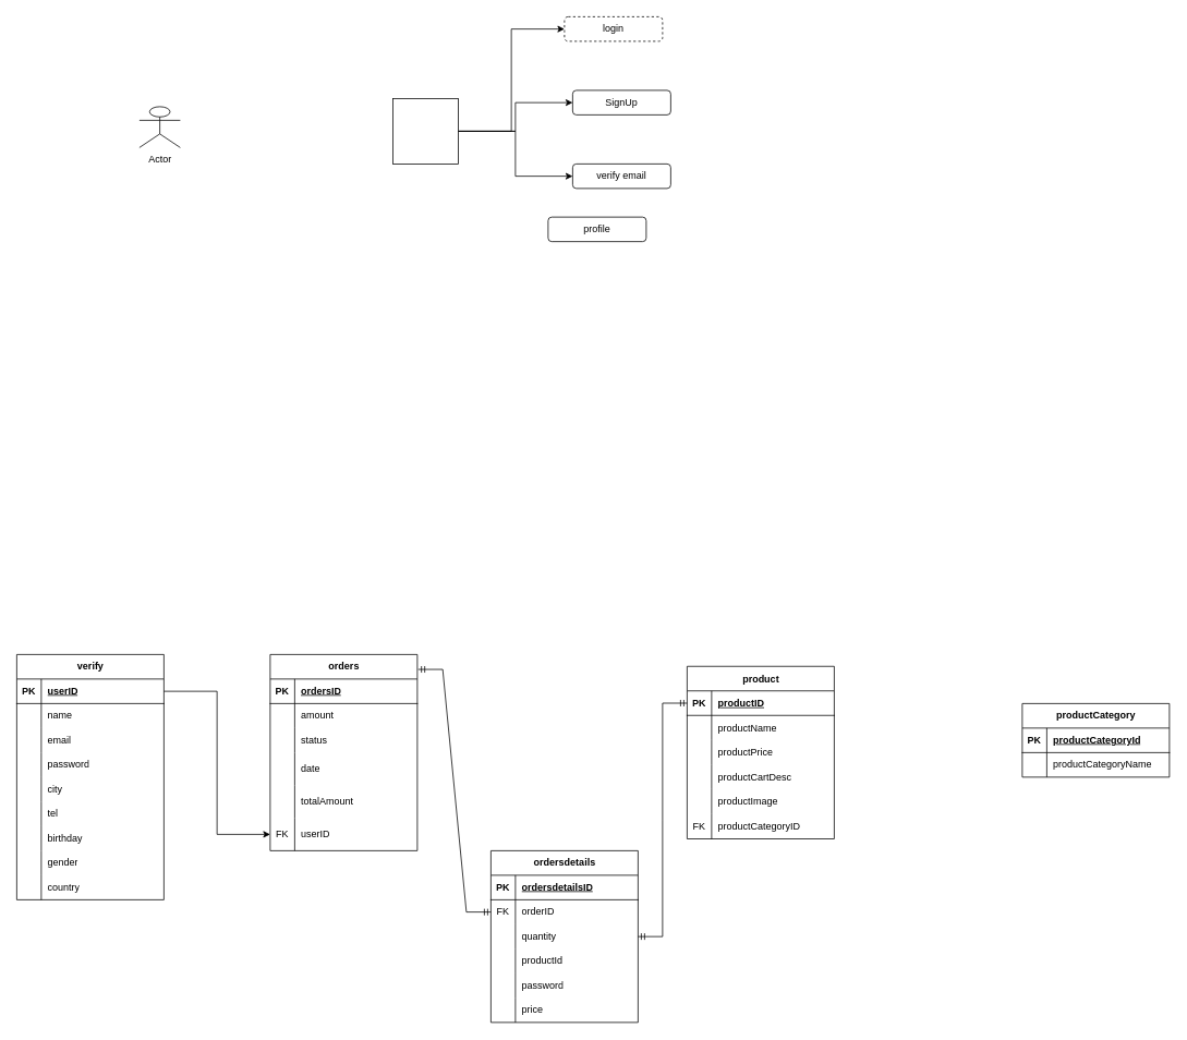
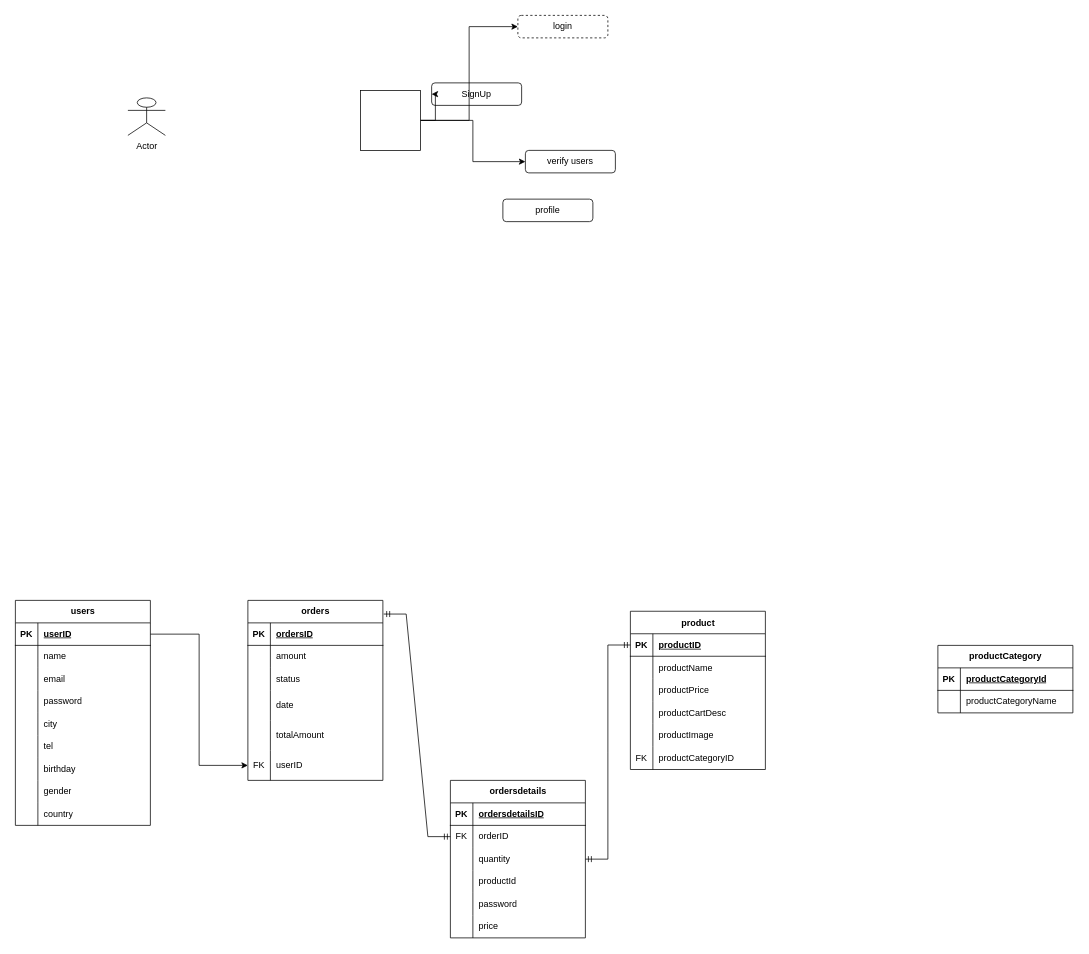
- <mxCell id="4" value="SignUp" style="rounded=1;whiteSpace=wrap;html=1;" vertex="1" parent="1"><mxGeometry y="110" width="120" height="30" as="geometry" x="700" /></mxCell>
+ <mxCell id="4" value="SignUp" style="rounded=1;whiteSpace=wrap;html=1;" vertex="1" parent="1"><mxGeometry x="575" y="110" width="120" height="30" as="geometry" /></mxCell>
- <mxCell id="5" value="verify email" style="rounded=1;whiteSpace=wrap;html=1;" vertex="1" parent="1"><mxGeometry y="200" width="120" height="30" as="geometry" x="700" /></mxCell>
+ <mxCell id="5" value="verify users" style="rounded=1;whiteSpace=wrap;html=1;" vertex="1" parent="1"><mxGeometry y="200" width="120" height="30" as="geometry" x="700" /></mxCell>
- <mxCell id="11" value="verify" style="shape=table;startSize=30;container=1;collapsible=1;childLayout=tableLayout;fixedRows=1;rowLines=0;fontStyle=1;align=center;resizeLast=1;html=1;" vertex="1" parent="1"><mxGeometry x="20" y="800" width="180" height="300" as="geometry" /></mxCell>
+ <mxCell id="11" value="users" style="shape=table;startSize=30;container=1;collapsible=1;childLayout=tableLayout;fixedRows=1;rowLines=0;fontStyle=1;align=center;resizeLast=1;html=1;" vertex="1" parent="1"><mxGeometry x="20" y="800" width="180" height="300" as="geometry" /></mxCell>
